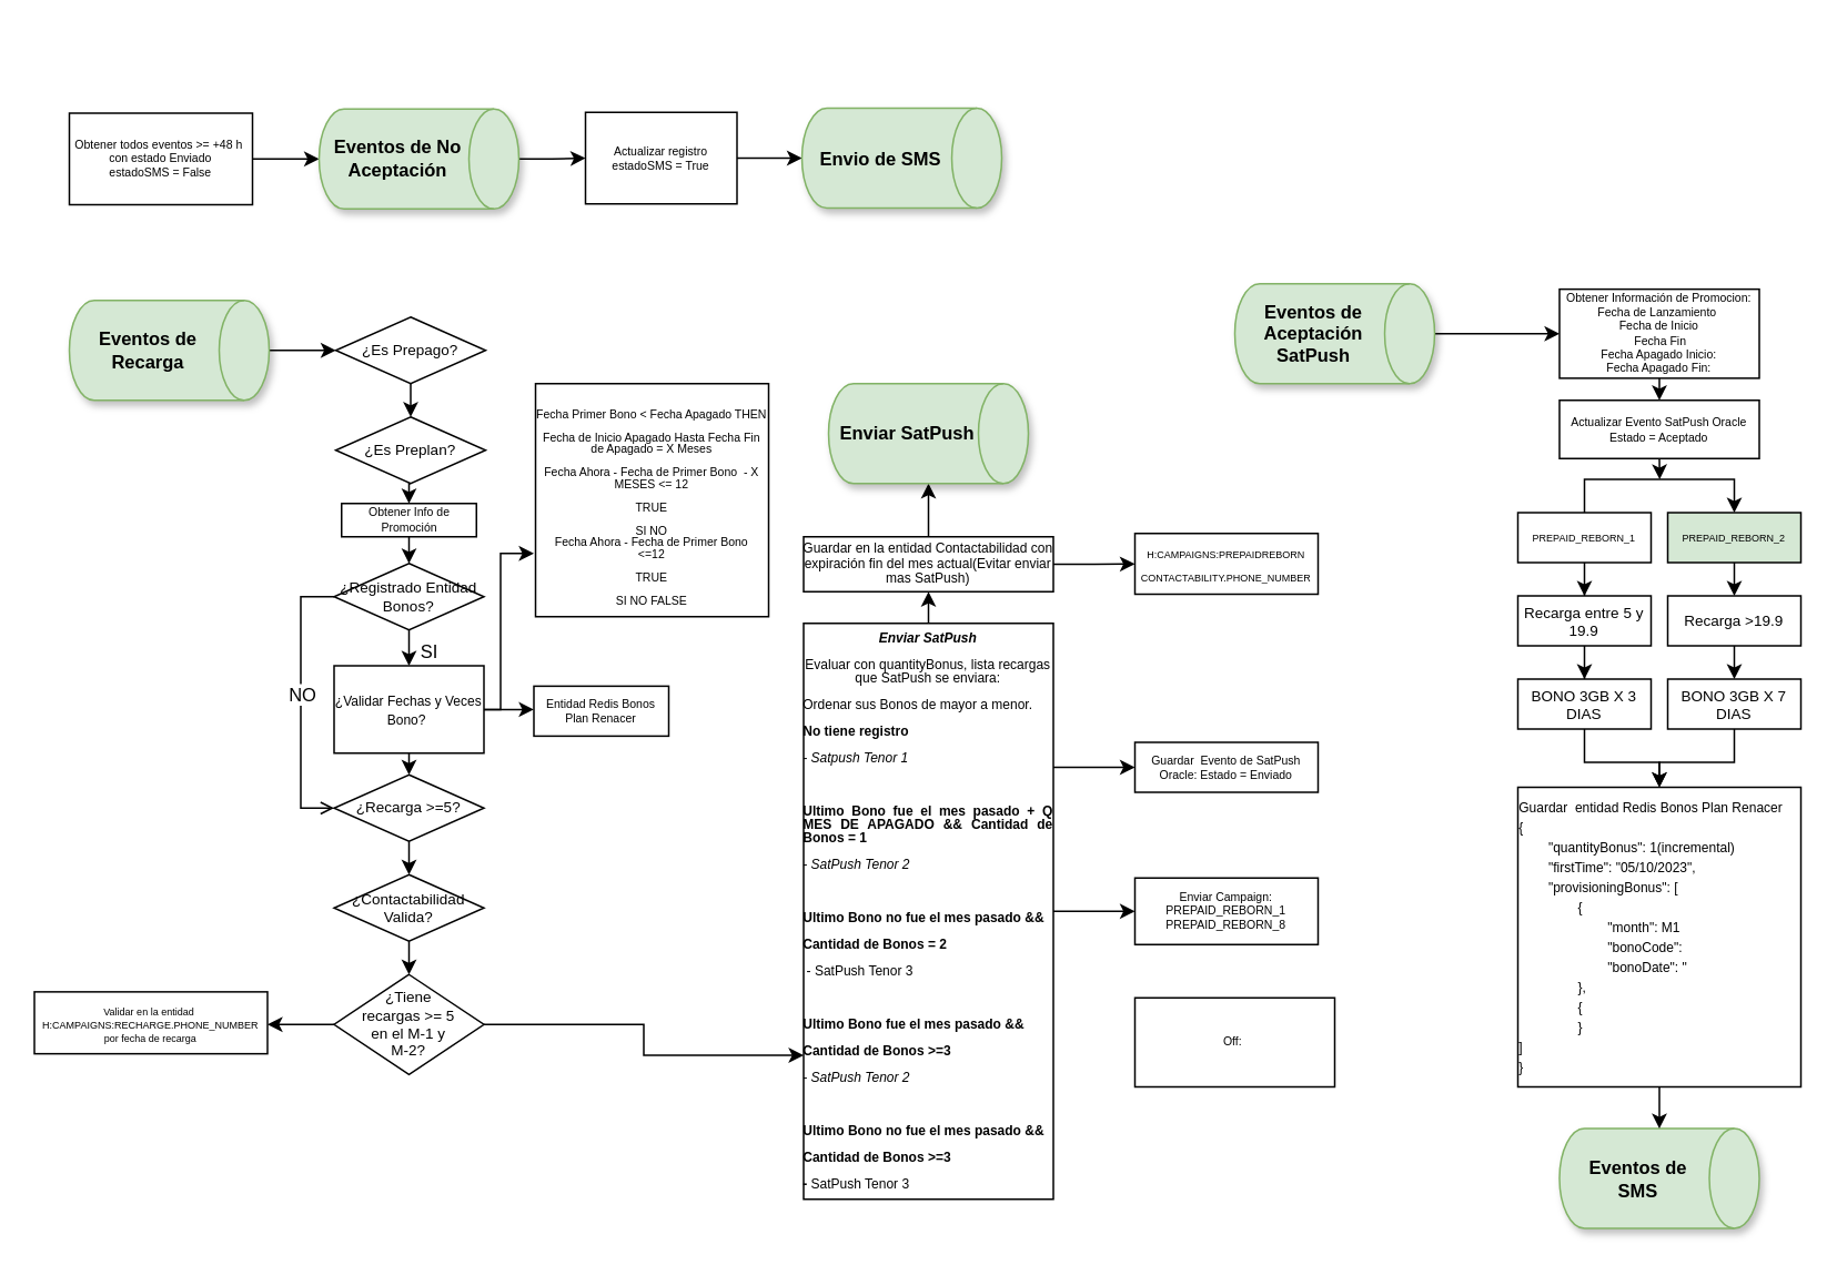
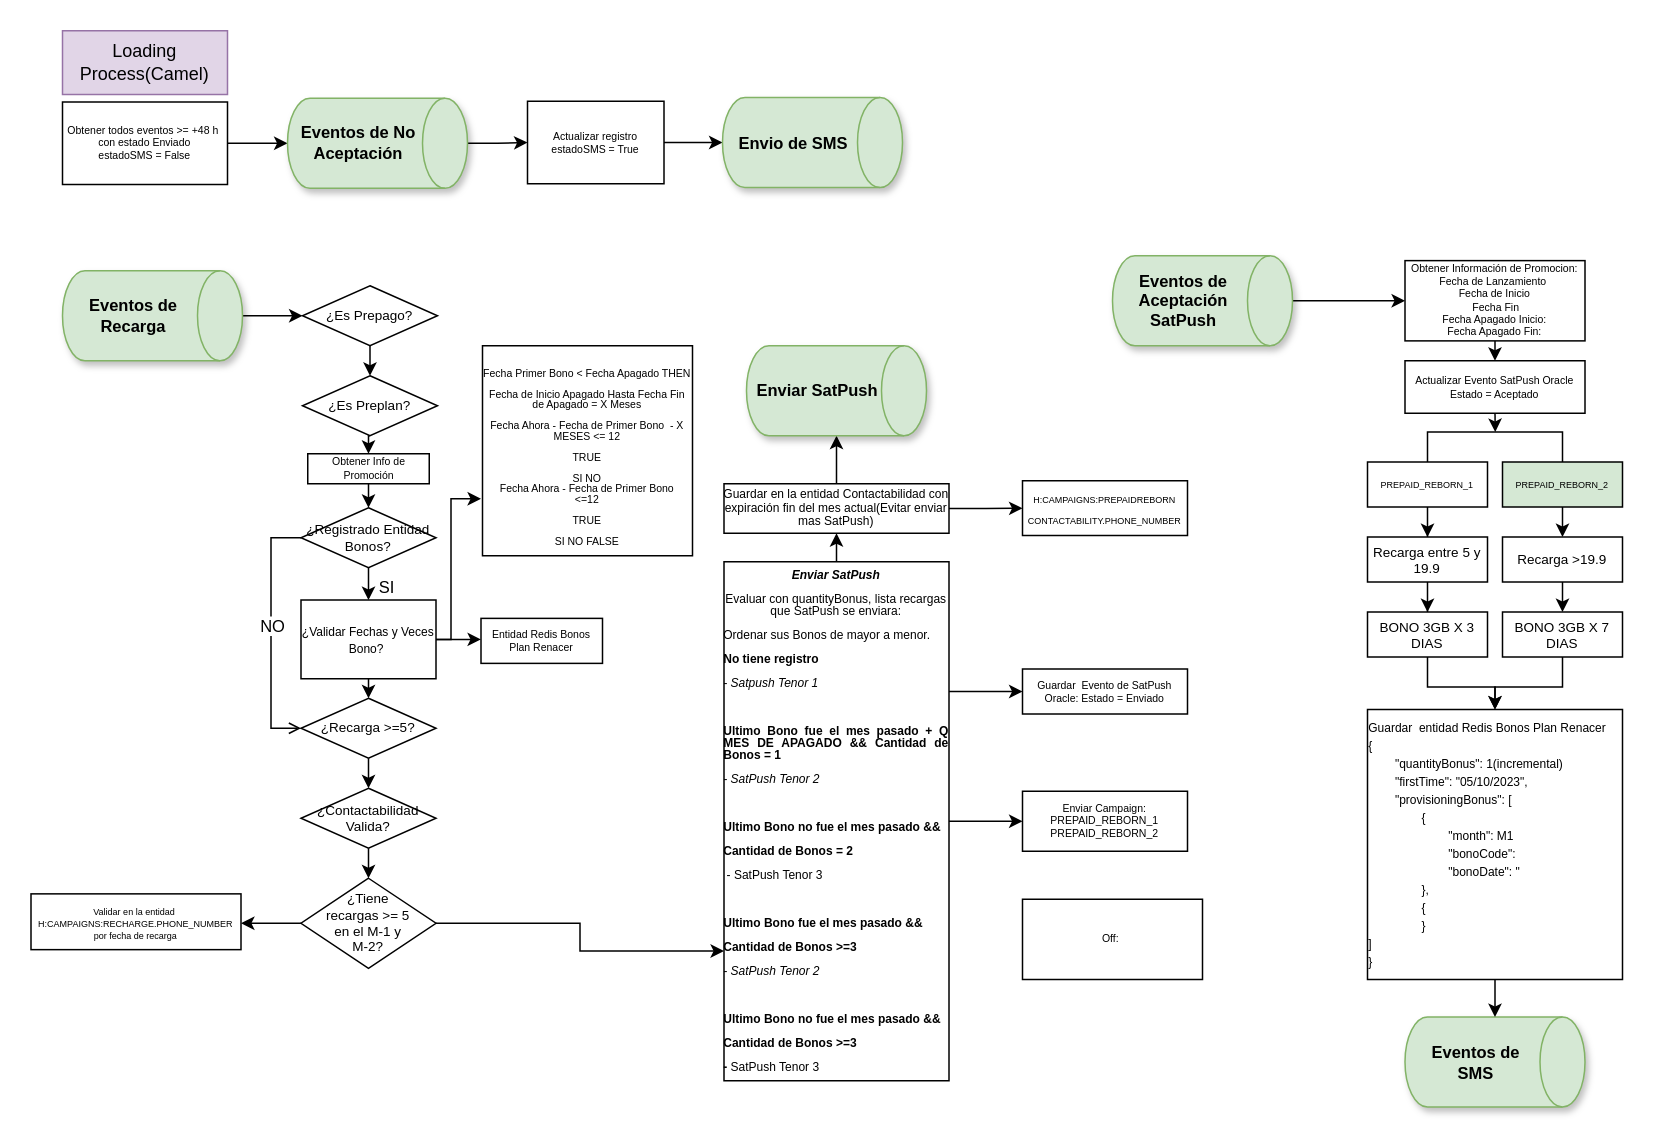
+ <mxCell id="52" value="Loading Process(Camel)" style="text;html=1;strokeColor=#9673a6;fillColor=#e1d5e7;align=center;verticalAlign=middle;whiteSpace=wrap;rounded=0;" vertex="1" parent="1"><mxGeometry x="41" y="20" width="110" height="42.5" as="geometry" /></mxCell>
- <mxCell id="36" style="edgeStyle=orthogonalEdgeStyle;rounded=0;orthogonalLoop=1;jettySize=auto;html=1;exitX=0.5;exitY=0;exitDx=0;exitDy=0;entryX=0.5;entryY=0;entryDx=0;entryDy=0;" edge="1" parent="1" source="37" target="39"><mxGeometry relative="1" as="geometry" /></mxCell>
+ <mxCell id="36" style="edgeStyle=orthogonalEdgeStyle;rounded=0;orthogonalLoop=1;jettySize=auto;html=1;exitX=0.5;exitY=0;exitDx=0;exitDy=0;entryX=0.5;entryY=0;entryDx=0;entryDy=0;endArrow=none;" edge="1" parent="1" source="37" target="39"><mxGeometry relative="1" as="geometry" /></mxCell>
- <mxCell id="35" value="Enviar Campaign:&lt;br&gt;PREPAID_REBORN_1&lt;br&gt;PREPAID_REBORN_8" style="rounded=0;whiteSpace=wrap;html=1;fontSize=7;" vertex="1" parent="1"><mxGeometry x="681" y="527" width="110" height="40" as="geometry" /></mxCell>
+ <mxCell id="35" value="Enviar Campaign:&lt;br&gt;PREPAID_REBORN_1&lt;br&gt;PREPAID_REBORN_2" style="rounded=0;whiteSpace=wrap;html=1;fontSize=7;" vertex="1" parent="1"><mxGeometry x="681" y="527" width="110" height="40" as="geometry" /></mxCell>
